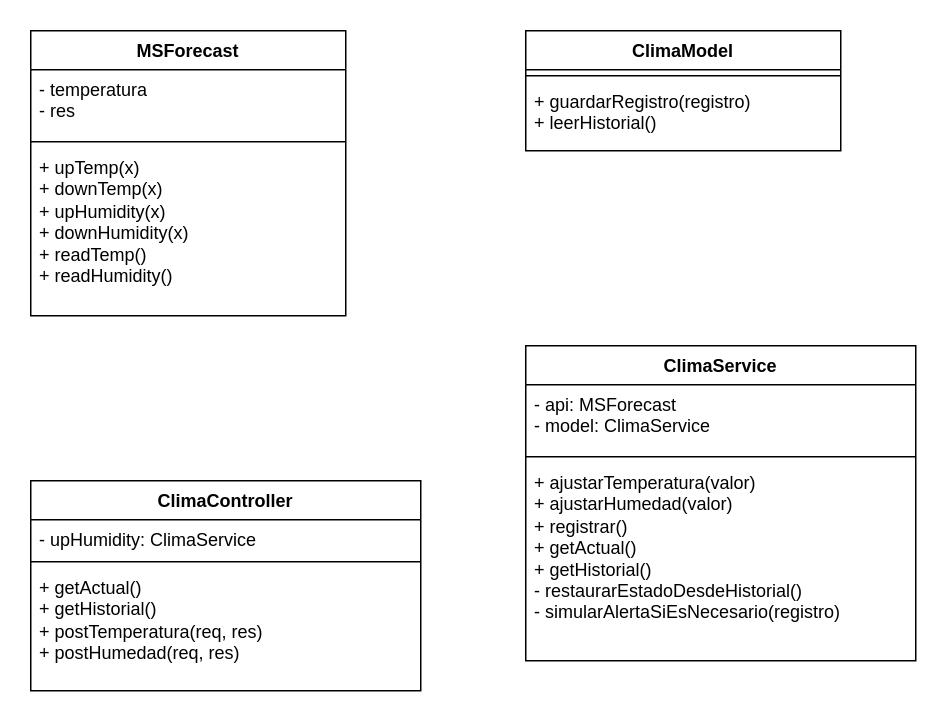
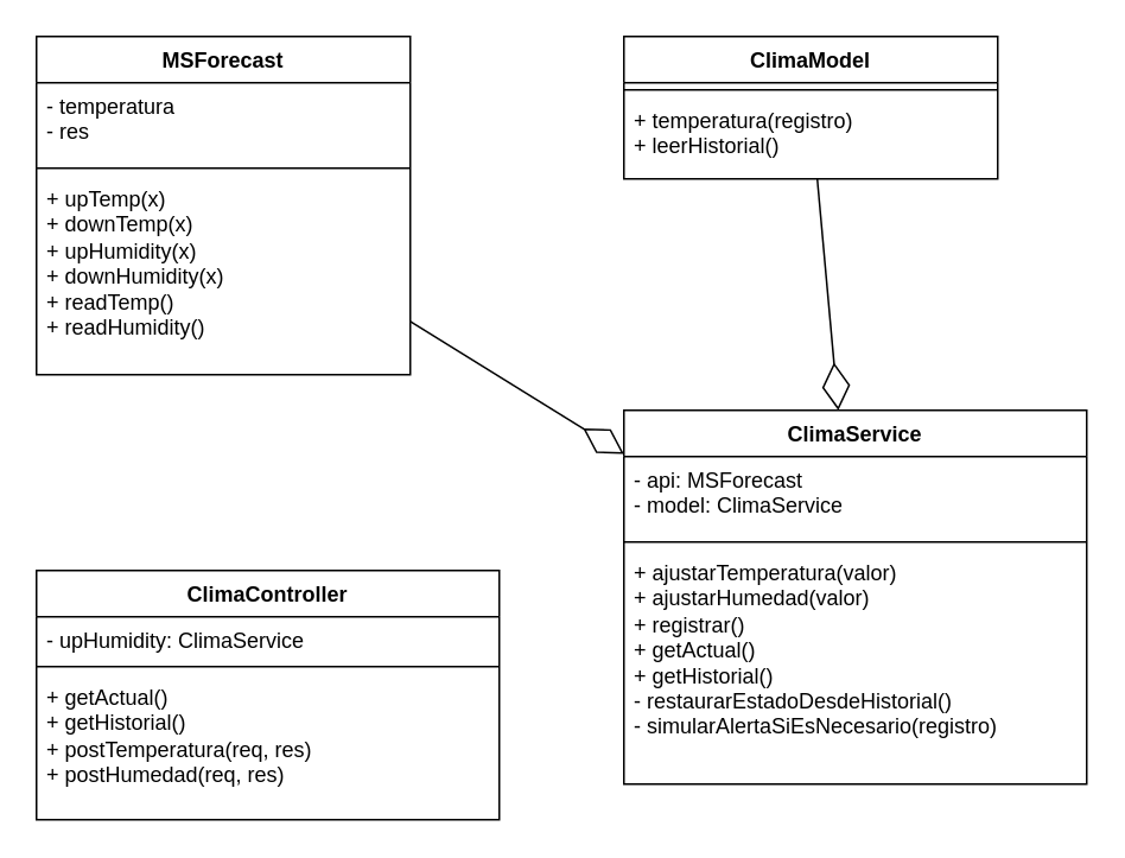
- <mxCell id="8" value="+ guardarRegistro(registro)&lt;div&gt;+ leerHistorial()&lt;/div&gt;&lt;div&gt;&lt;br&gt;&lt;/div&gt;" style="text;strokeColor=none;fillColor=none;align=left;verticalAlign=top;spacingLeft=4;spacingRight=4;overflow=hidden;rotatable=0;points=[[0,0.5],[1,0.5]];portConstraint=eastwest;whiteSpace=wrap;html=1;" vertex="1" parent="6"><mxGeometry y="34" width="210" height="46" as="geometry" /></mxCell>
+ <mxCell id="8" value="+ temperatura(registro)&lt;div&gt;+ leerHistorial()&lt;/div&gt;&lt;div&gt;&lt;br&gt;&lt;/div&gt;" style="text;strokeColor=none;fillColor=none;align=left;verticalAlign=top;spacingLeft=4;spacingRight=4;overflow=hidden;rotatable=0;points=[[0,0.5],[1,0.5]];portConstraint=eastwest;whiteSpace=wrap;html=1;" vertex="1" parent="6"><mxGeometry y="34" width="210" height="46" as="geometry" /></mxCell>
+ <mxCell id="18" value="" style="endArrow=diamondThin;endFill=0;endSize=24;html=1;rounded=0;" edge="1" parent="1" source="6" target="9"><mxGeometry width="160" relative="1" as="geometry"><mxPoint x="334" y="240" as="sourcePoint" /><mxPoint x="454" y="314" as="targetPoint" /></mxGeometry></mxCell>
+ <mxCell id="17" value="" style="endArrow=diamondThin;endFill=0;endSize=24;html=1;rounded=0;" edge="1" parent="1" source="2" target="9"><mxGeometry width="160" relative="1" as="geometry"><mxPoint x="314" y="391" as="sourcePoint" /><mxPoint x="384" y="380" as="targetPoint" /></mxGeometry></mxCell>
